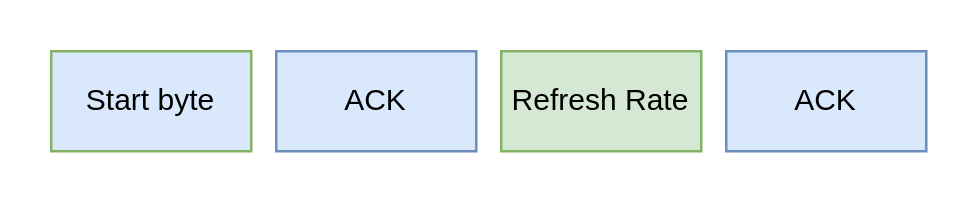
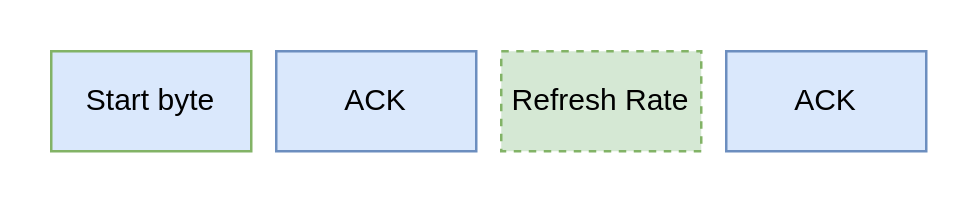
- <mxCell id="4" value="Refresh Rate" style="rounded=0;whiteSpace=wrap;html=1;fillColor=#d5e8d4;strokeColor=#82b366;" vertex="1" parent="1"><mxGeometry x="200" y="20" width="80" height="40" as="geometry" /></mxCell>
+ <mxCell id="4" value="Refresh Rate" style="rounded=0;whiteSpace=wrap;html=1;fillColor=#d5e8d4;strokeColor=#82b366;dashed=1;" vertex="1" parent="1"><mxGeometry x="200" y="20" width="80" height="40" as="geometry" /></mxCell>
